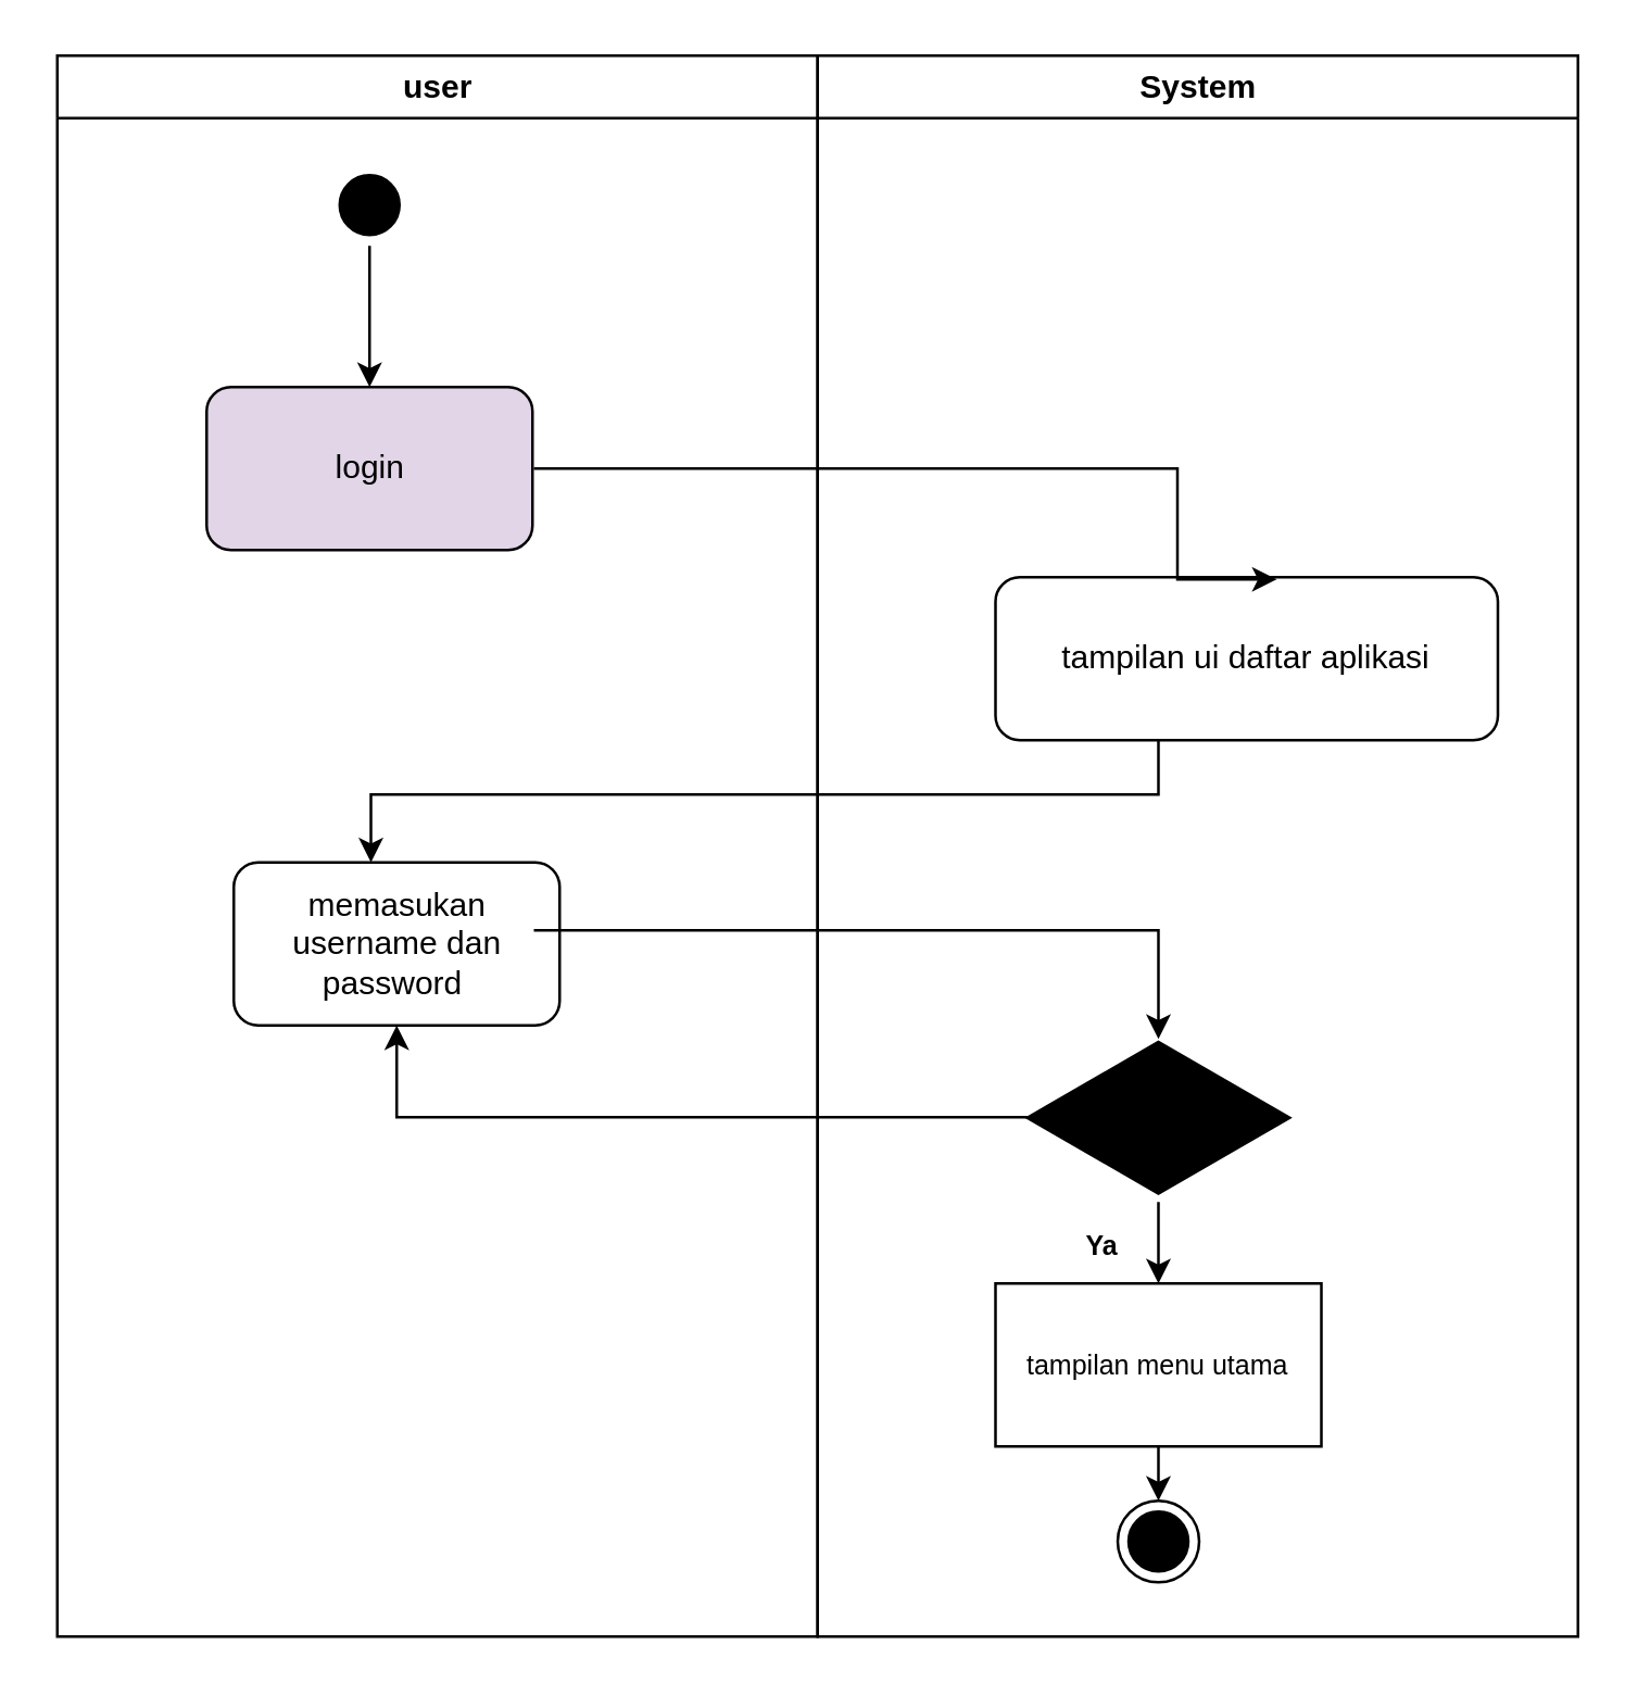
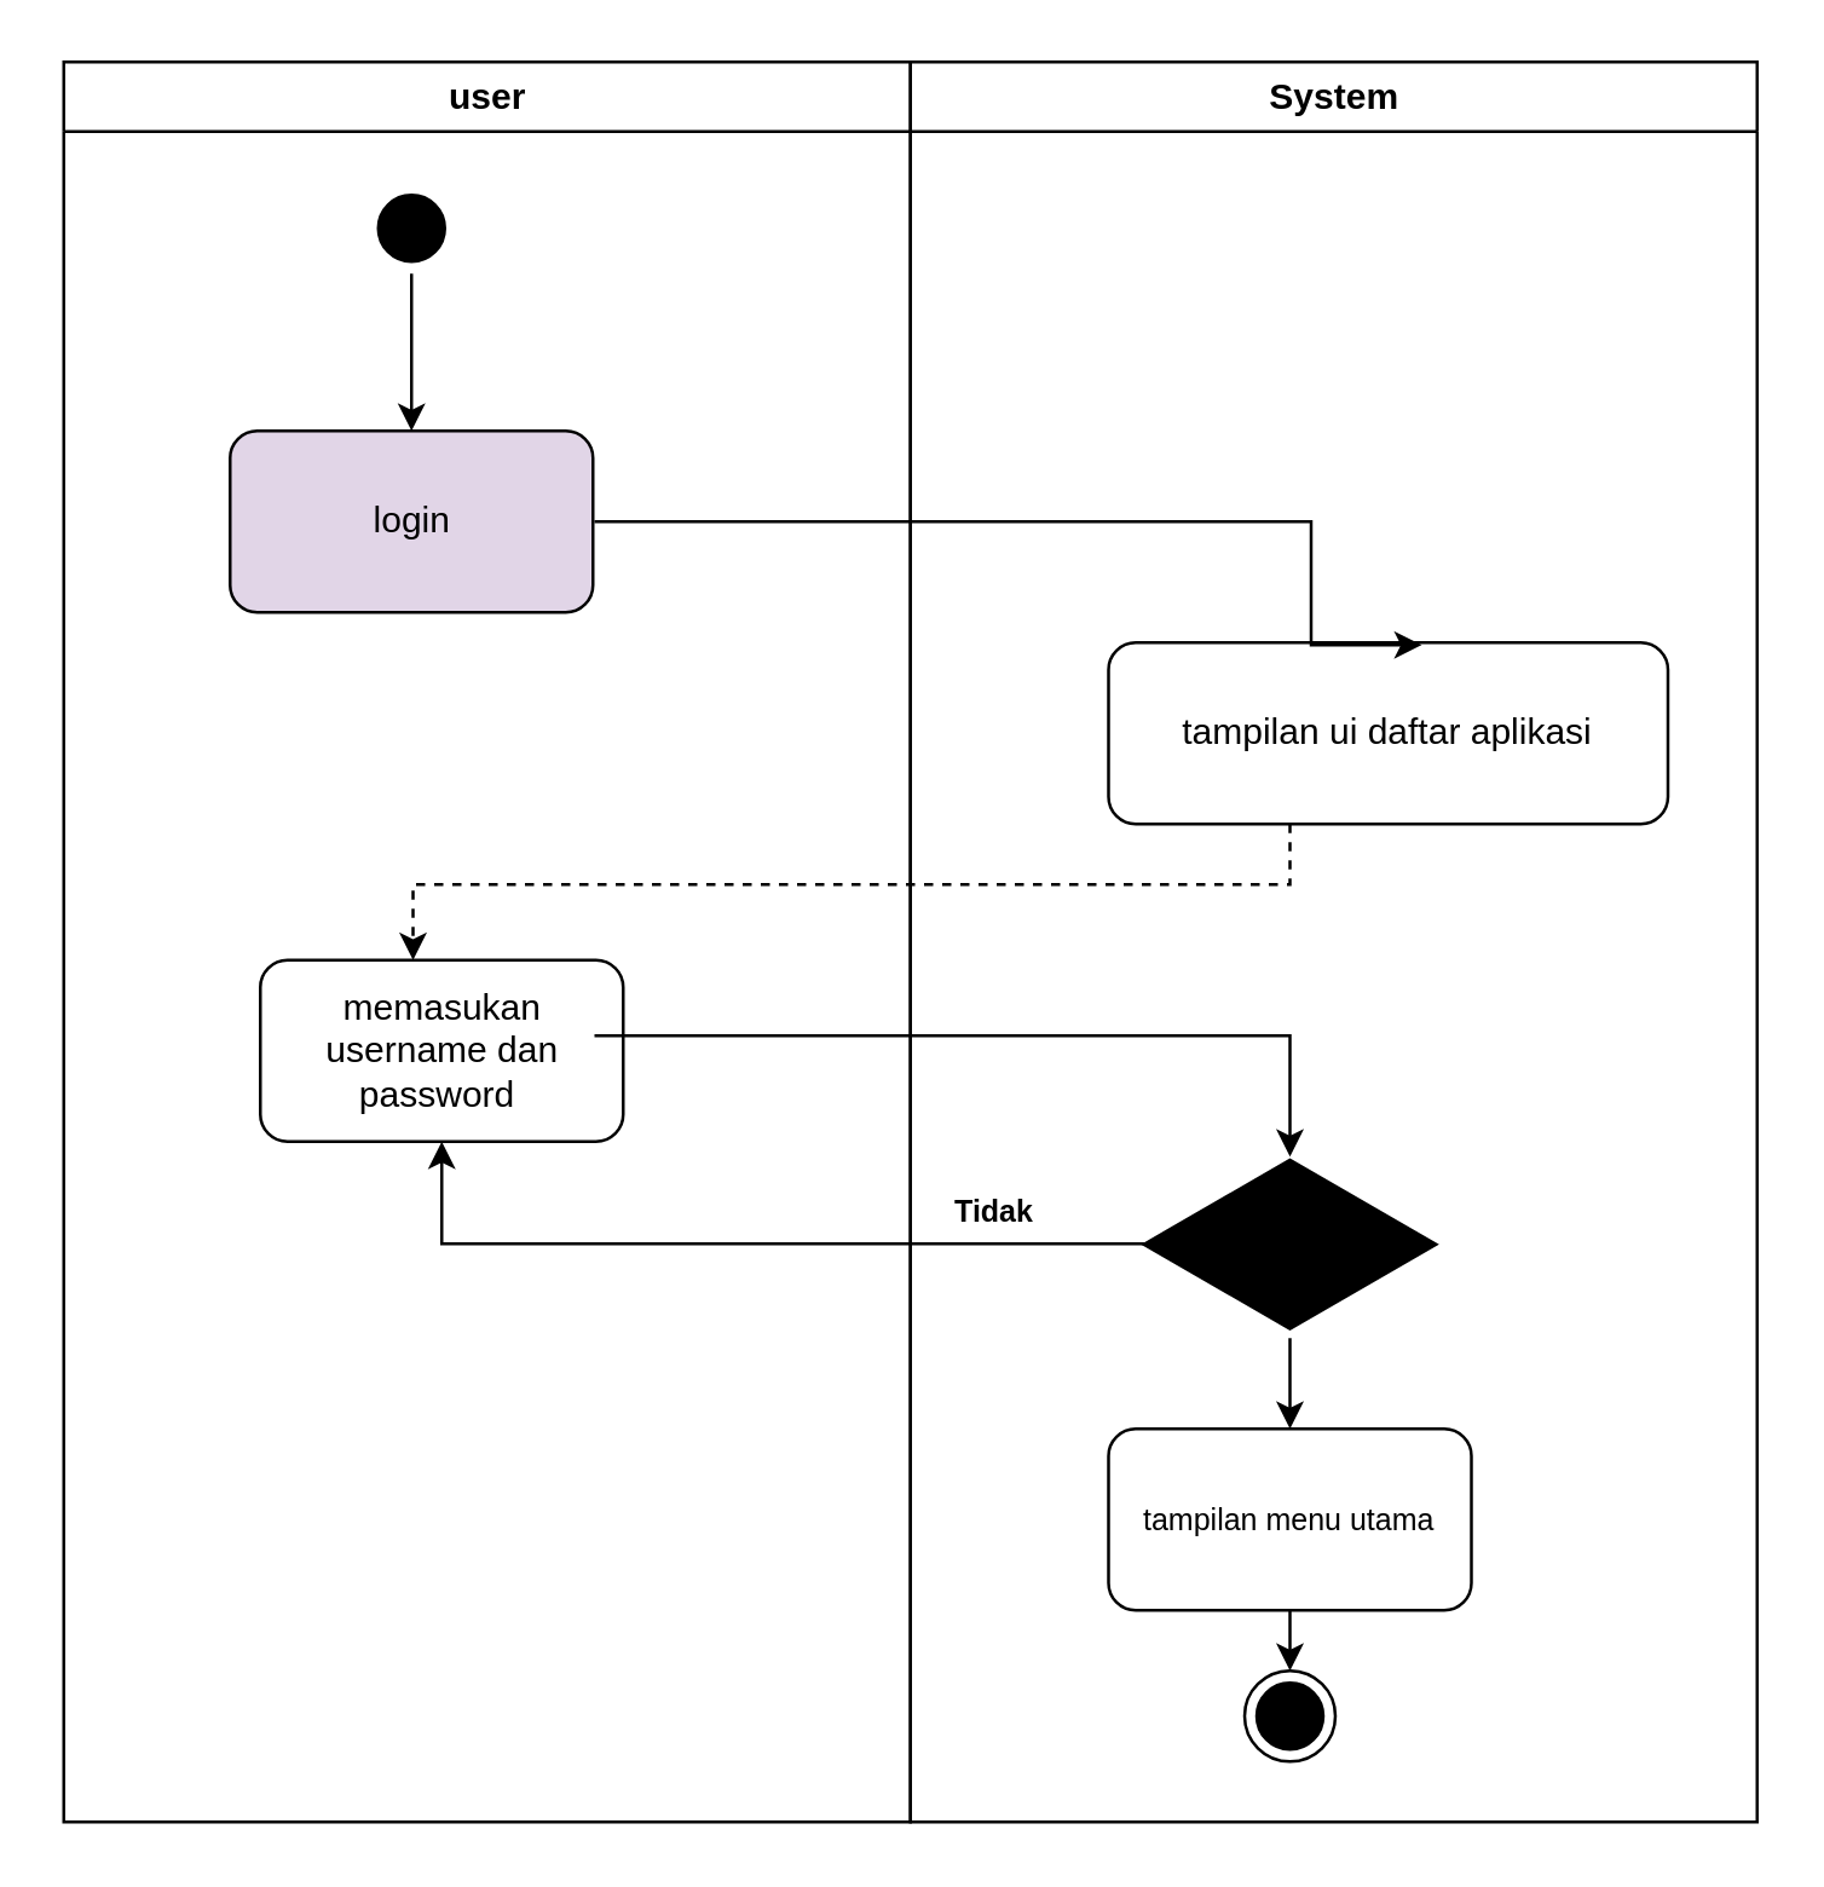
- <mxCell id="18" value="" style="edgeStyle=segmentEdgeStyle;endArrow=classic;html=1;rounded=0;" parent="1" source="8" target="6" edge="1"><mxGeometry width="50" height="50" relative="1" as="geometry"><mxPoint x="316" y="362" as="sourcePoint" /><mxPoint x="406" y="252" as="targetPoint" /><Array as="points"><mxPoint x="426" y="292" /><mxPoint x="136" y="292" /></Array></mxGeometry></mxCell>
+ <mxCell id="18" value="" style="edgeStyle=segmentEdgeStyle;endArrow=classic;html=1;rounded=0;dashed=1;" parent="1" source="8" target="6" edge="1"><mxGeometry width="50" height="50" relative="1" as="geometry"><mxPoint x="316" y="362" as="sourcePoint" /><mxPoint x="406" y="252" as="targetPoint" /><Array as="points"><mxPoint x="426" y="292" /><mxPoint x="136" y="292" /></Array></mxGeometry></mxCell>
+ <mxCell id="11" value="&lt;font style=&quot;font-size: 10px&quot;&gt;Tidak&lt;/font&gt;" style="text;strokeColor=none;fillColor=none;html=1;fontSize=24;fontStyle=1;verticalAlign=middle;align=center;" parent="7" vertex="1"><mxGeometry y="362" width="54.5" height="28" as="geometry" /></mxCell>
- <mxCell id="14" value="&lt;font style=&quot;font-size: 10px&quot;&gt;Ya&lt;/font&gt;" style="text;strokeColor=none;fillColor=none;html=1;fontSize=24;fontStyle=1;verticalAlign=middle;align=center;" parent="7" vertex="1"><mxGeometry x="77.16" y="420" width="54.5" height="28" as="geometry" /></mxCell>
- <mxCell id="12" value="tampilan menu utama" style="whiteSpace=wrap;html=1;fontSize=10;rounded=0;" parent="7" vertex="1"><mxGeometry x="65.5" y="452" width="120" height="60" as="geometry" /></mxCell>
+ <mxCell id="12" value="tampilan menu utama" style="rounded=1;whiteSpace=wrap;html=1;fontSize=10;" parent="7" vertex="1"><mxGeometry x="65.5" y="452" width="120" height="60" as="geometry" /></mxCell>
